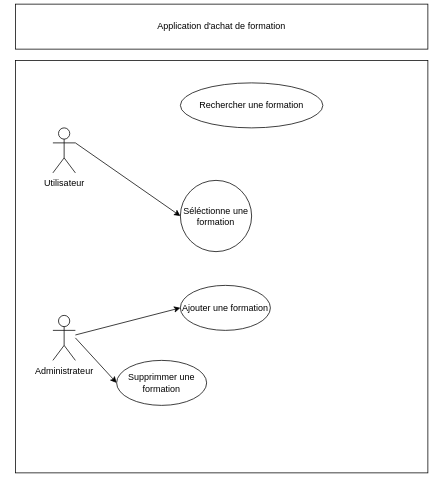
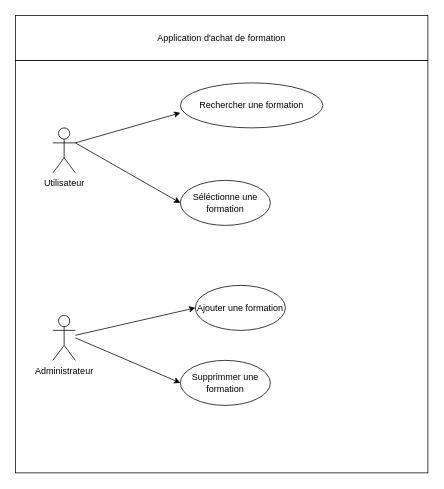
- <mxCell id="13" value="Application d'achat de formation" style="rounded=0;whiteSpace=wrap;html=1;" vertex="1" parent="1"><mxGeometry x="20" y="5" width="550" height="60" as="geometry" /></mxCell>
+ <mxCell id="13" value="Application d'achat de formation" style="rounded=0;whiteSpace=wrap;html=1;" vertex="1" parent="1"><mxGeometry x="20" y="20" width="550" height="60" as="geometry" /></mxCell>
+ <mxCell id="10" value="" style="endArrow=classic;html=1;rounded=0;entryX=0;entryY=0.667;entryDx=0;entryDy=0;entryPerimeter=0;exitX=1;exitY=0.333;exitDx=0;exitDy=0;exitPerimeter=0;" edge="1" parent="1" source="2" target="4"><mxGeometry width="50" height="50" relative="1" as="geometry"><mxPoint x="110" y="186" as="sourcePoint" /><mxPoint x="210" y="150" as="targetPoint" /></mxGeometry></mxCell>
- <mxCell id="5" value="Séléctionne une formation" style="ellipse;whiteSpace=wrap;html=1;" vertex="1" parent="1"><mxGeometry x="240" y="240" width="95" height="95" as="geometry" /></mxCell>
+ <mxCell id="5" value="Séléctionne une formation" style="ellipse;whiteSpace=wrap;html=1;" vertex="1" parent="1"><mxGeometry x="240" y="240" width="120" height="60" as="geometry" /></mxCell>
- <mxCell id="6" value="Ajouter une formation" style="ellipse;whiteSpace=wrap;html=1;" vertex="1" parent="1"><mxGeometry x="240" y="380" width="120" height="60" as="geometry" /></mxCell>
+ <mxCell id="6" value="Ajouter une formation" style="ellipse;whiteSpace=wrap;html=1;" vertex="1" parent="1"><mxGeometry x="260" y="380" width="120" height="60" as="geometry" /></mxCell>
- <mxCell id="7" value="Supprimmer une formation" style="ellipse;whiteSpace=wrap;html=1;" vertex="1" parent="1"><mxGeometry x="155" y="480" width="120" height="60" as="geometry" /></mxCell>
+ <mxCell id="7" value="Supprimmer une formation" style="ellipse;whiteSpace=wrap;html=1;" vertex="1" parent="1"><mxGeometry x="240" y="480" width="120" height="60" as="geometry" /></mxCell>
